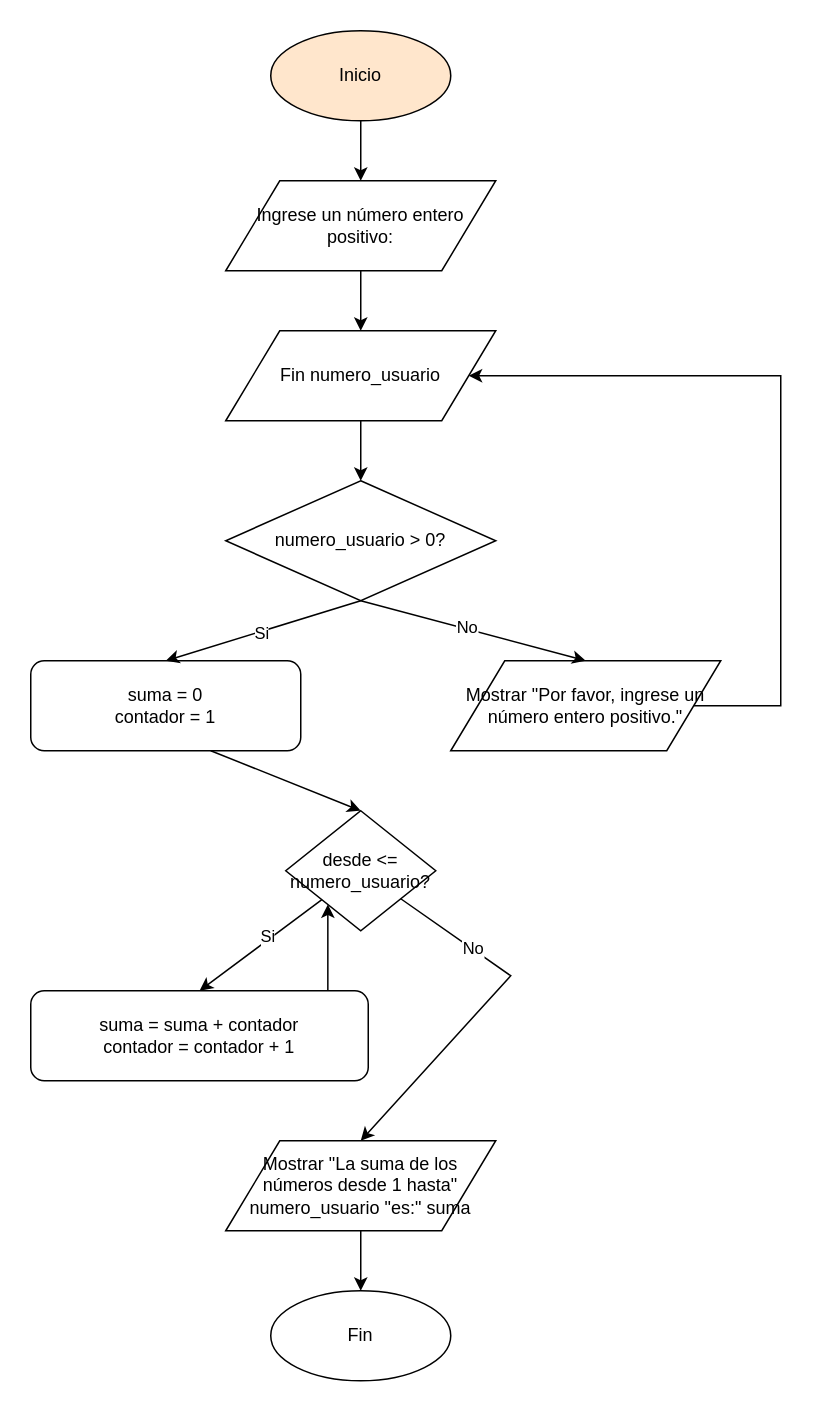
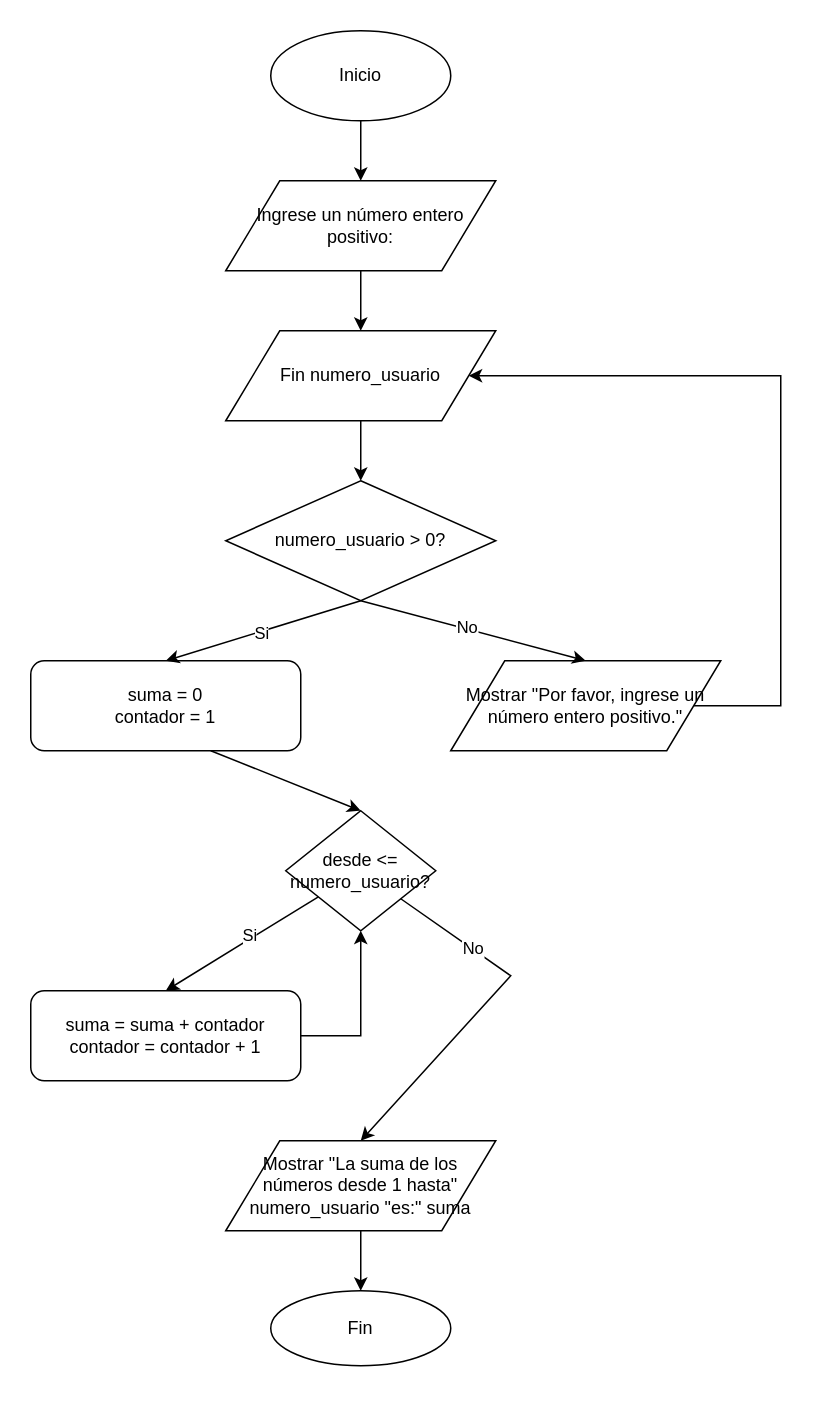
- <mxCell id="2" value="Inicio" style="ellipse;whiteSpace=wrap;html=1;fillColor=#ffe6cc;" parent="1" vertex="1"><mxGeometry x="180" y="20" width="120" height="60" as="geometry" /></mxCell>
+ <mxCell id="2" value="Inicio" style="ellipse;whiteSpace=wrap;html=1;" parent="1" vertex="1"><mxGeometry x="180" y="20" width="120" height="60" as="geometry" /></mxCell>
- <mxCell id="9" value="suma = suma + contador&#10;contador = contador + 1" style="rounded=1;whiteSpace=wrap;html=1;align=center;verticalAlign=middle;" parent="1" vertex="1"><mxGeometry x="20" y="660" width="225" height="60" as="geometry" /></mxCell>
+ <mxCell id="9" value="suma = suma + contador&#10;contador = contador + 1" style="rounded=1;whiteSpace=wrap;html=1;align=center;verticalAlign=middle;" parent="1" vertex="1"><mxGeometry x="20" y="660" width="180" height="60" as="geometry" /></mxCell>
- <mxCell id="13" value="Fin" style="ellipse;whiteSpace=wrap;html=1;" parent="1" vertex="1"><mxGeometry x="180" y="860" width="120" height="60" as="geometry" /></mxCell>
+ <mxCell id="13" value="Fin" style="ellipse;whiteSpace=wrap;html=1;" parent="1" vertex="1"><mxGeometry x="180" y="860" width="120" height="50" as="geometry" /></mxCell>
